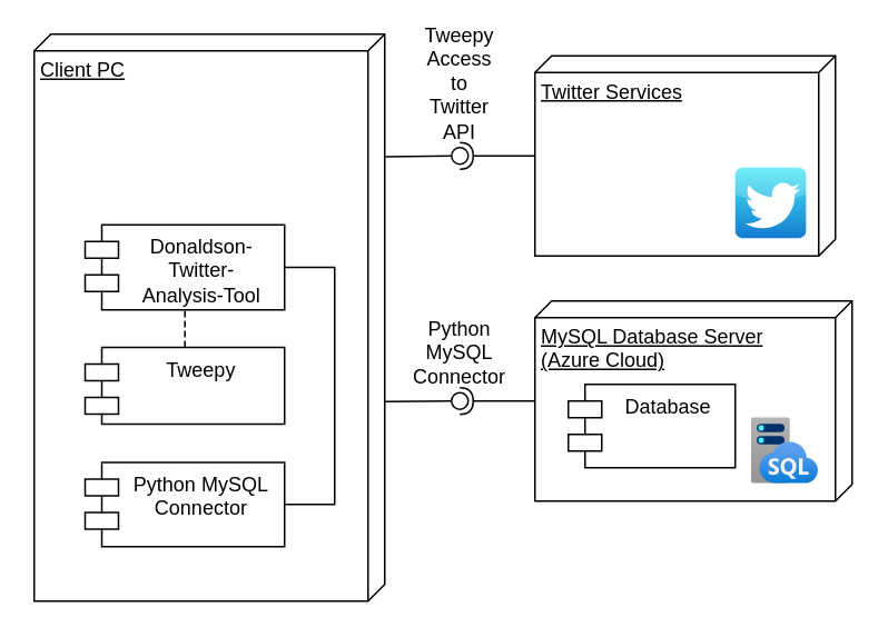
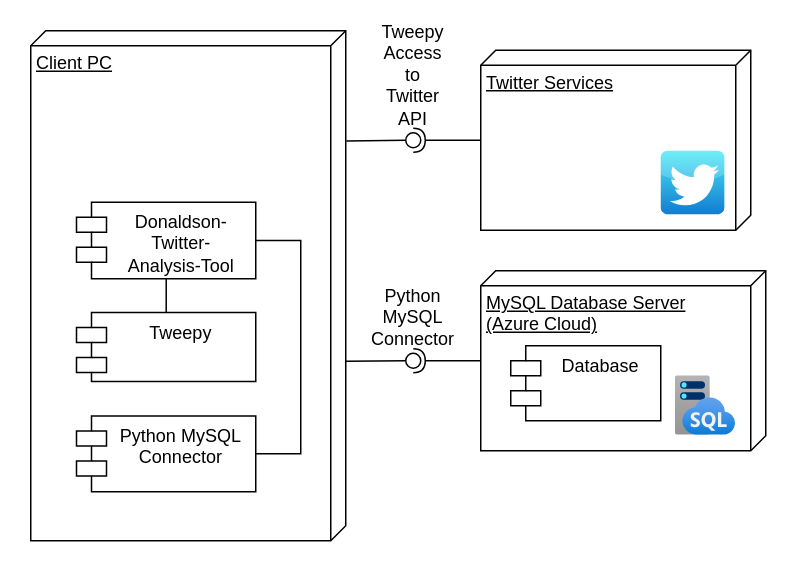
- <mxCell id="18" style="edgeStyle=orthogonalEdgeStyle;rounded=0;orthogonalLoop=1;jettySize=auto;html=1;endArrow=none;endFill=0;dashed=1;" parent="1" source="16" target="15" edge="1"><mxGeometry relative="1" as="geometry" /></mxCell>
+ <mxCell id="18" style="edgeStyle=orthogonalEdgeStyle;rounded=0;orthogonalLoop=1;jettySize=auto;html=1;endArrow=none;endFill=0;" parent="1" source="16" target="15" edge="1"><mxGeometry relative="1" as="geometry" /></mxCell>
